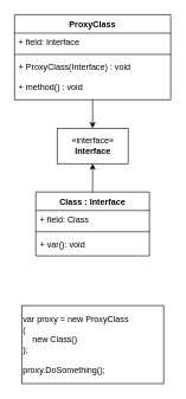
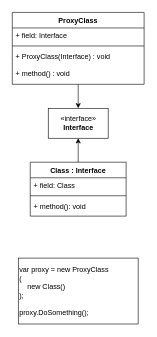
- <mxCell id="9" value="+ var(): void" style="text;strokeColor=none;fillColor=none;align=left;verticalAlign=top;spacingLeft=4;spacingRight=4;overflow=hidden;rotatable=0;points=[[0,0.5],[1,0.5]];portConstraint=eastwest;" parent="6" vertex="1"><mxGeometry y="60" width="160" height="30" as="geometry" /></mxCell>
+ <mxCell id="9" value="+ method(): void" style="text;strokeColor=none;fillColor=none;align=left;verticalAlign=top;spacingLeft=4;spacingRight=4;overflow=hidden;rotatable=0;points=[[0,0.5],[1,0.5]];portConstraint=eastwest;" parent="6" vertex="1"><mxGeometry y="60" width="160" height="30" as="geometry" /></mxCell>
